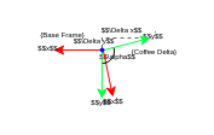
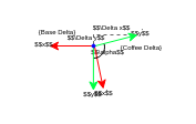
- <mxCell id="4" value="{Base Frame}" style="text;html=1;strokeColor=none;fillColor=none;align=center;verticalAlign=middle;whiteSpace=wrap;rounded=0;fontSize=6;" parent="1" vertex="1"><mxGeometry x="28" y="24" width="47" height="10" as="geometry" /></mxCell>
+ <mxCell id="4" value="{Base Delta}" style="text;html=1;strokeColor=none;fillColor=none;align=center;verticalAlign=middle;whiteSpace=wrap;rounded=0;fontSize=6;" parent="1" vertex="1"><mxGeometry x="28" y="24" width="47" height="10" as="geometry" /></mxCell>
